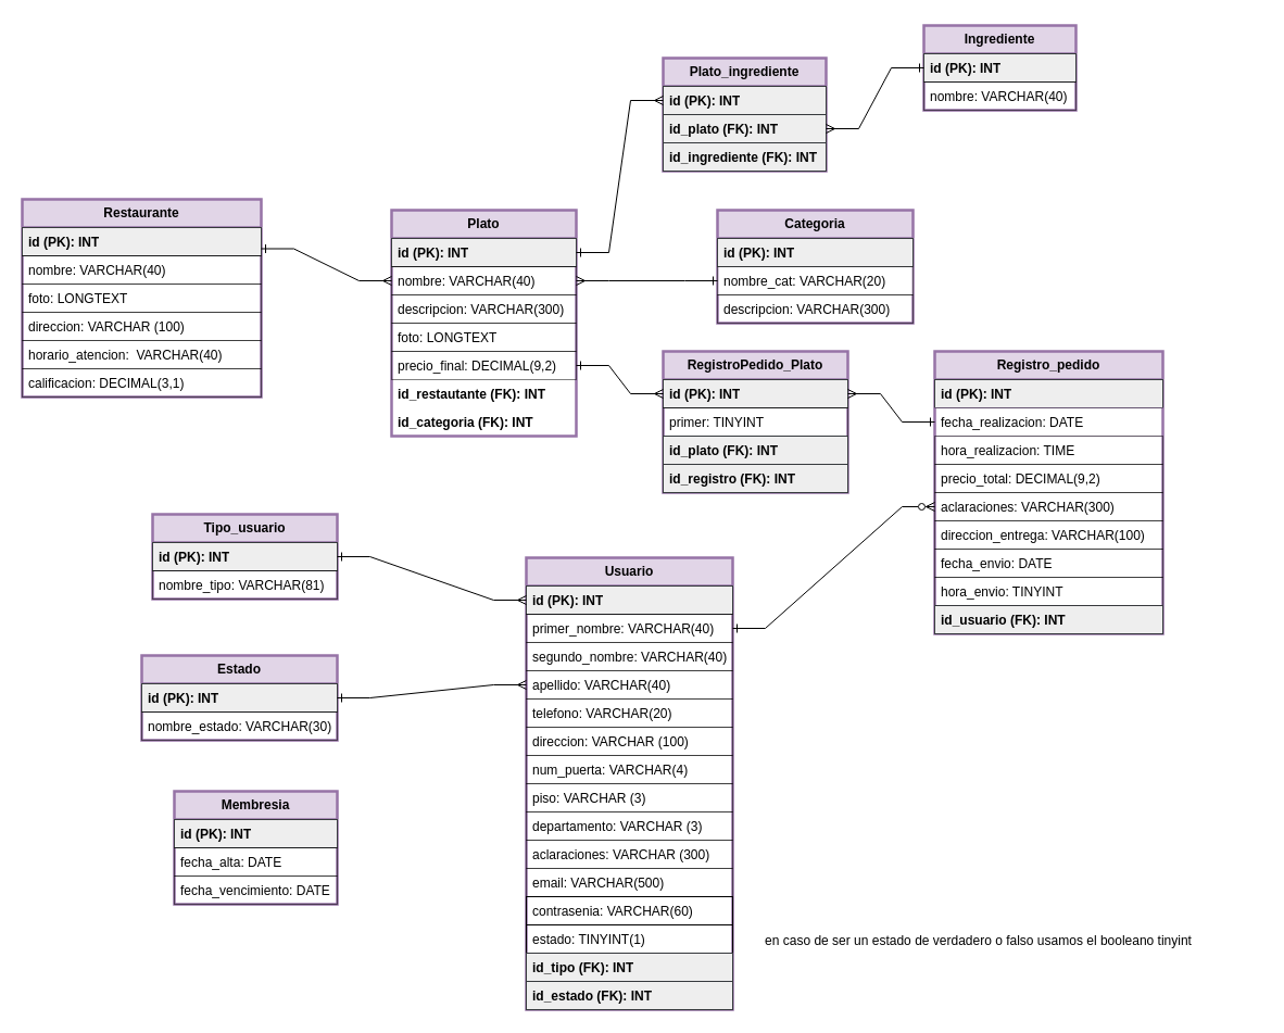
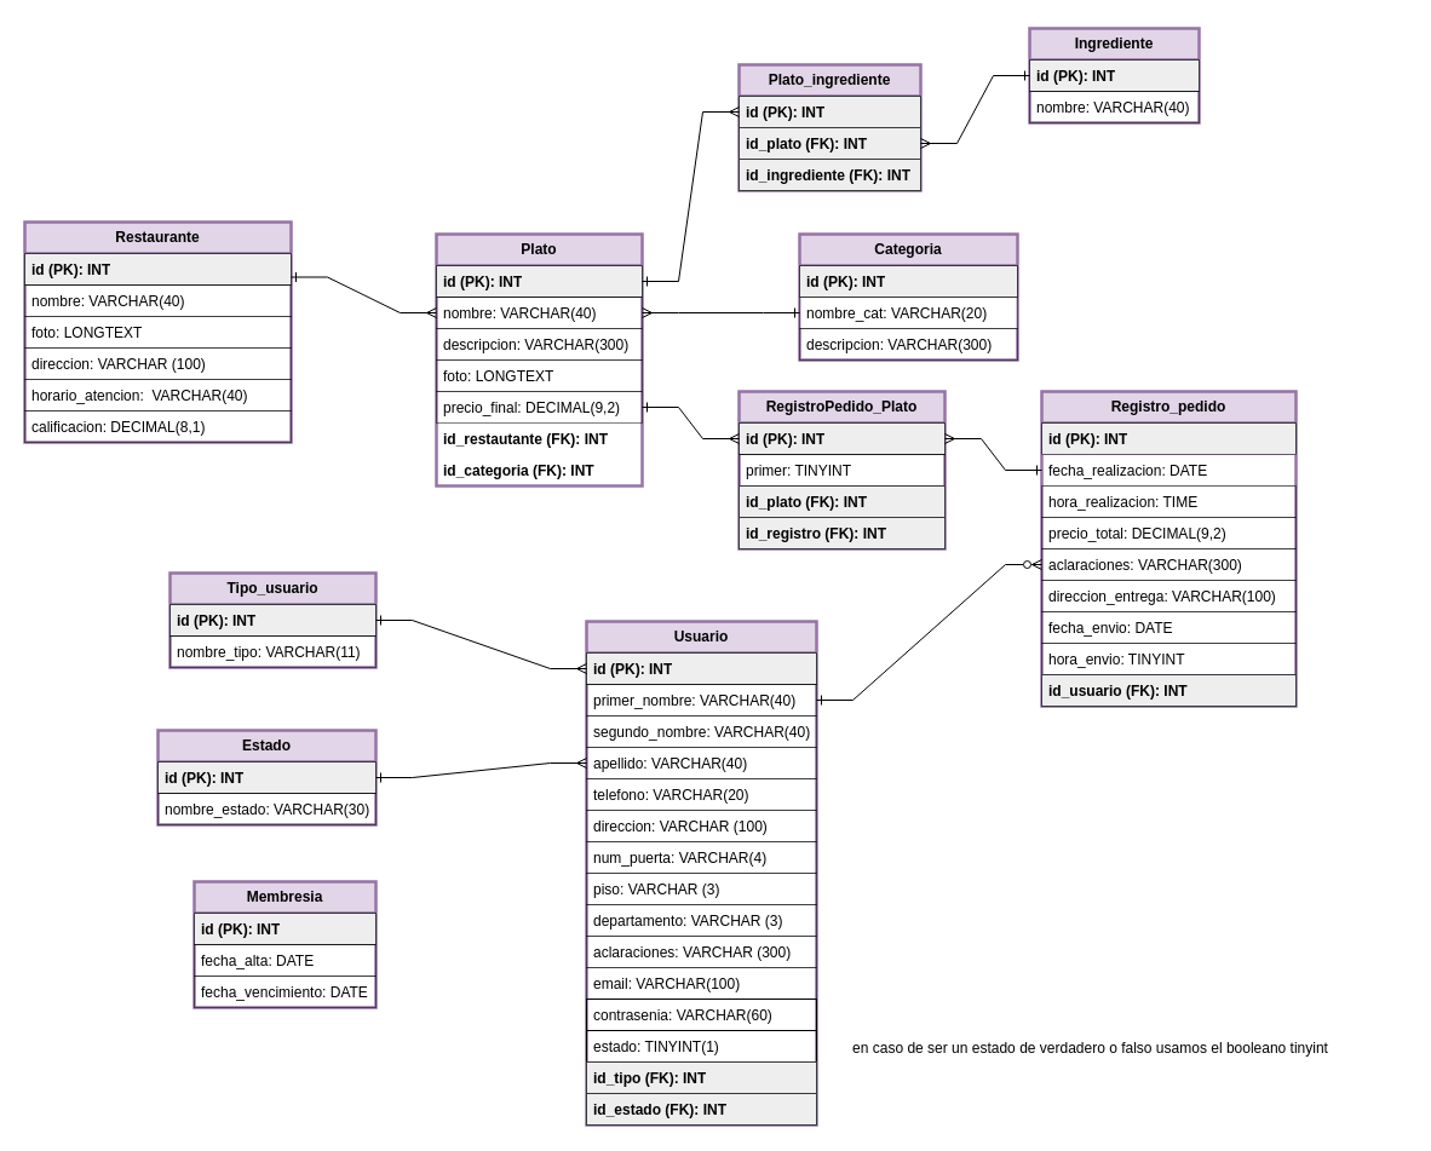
- <mxCell id="8" value="calificacion: DECIMAL(3,1)" style="text;strokeColor=default;fillColor=none;align=left;verticalAlign=top;spacingLeft=4;spacingRight=4;overflow=hidden;rotatable=0;points=[[0,0.5],[1,0.5]];portConstraint=eastwest;whiteSpace=wrap;html=1;opacity=50;" parent="2" vertex="1"><mxGeometry y="156" width="220" height="26" as="geometry" /></mxCell>
+ <mxCell id="8" value="calificacion: DECIMAL(8,1)" style="text;strokeColor=default;fillColor=none;align=left;verticalAlign=top;spacingLeft=4;spacingRight=4;overflow=hidden;rotatable=0;points=[[0,0.5],[1,0.5]];portConstraint=eastwest;whiteSpace=wrap;html=1;opacity=50;" parent="2" vertex="1"><mxGeometry y="156" width="220" height="26" as="geometry" /></mxCell>
- <mxCell id="67" value="nombre_tipo: VARCHAR(81)" style="text;strokeColor=default;fillColor=none;align=left;verticalAlign=top;spacingLeft=4;spacingRight=4;overflow=hidden;rotatable=0;points=[[0,0.5],[1,0.5]];portConstraint=eastwest;whiteSpace=wrap;html=1;opacity=50;" parent="65" vertex="1"><mxGeometry y="52" width="170" height="26" as="geometry" /></mxCell>
+ <mxCell id="67" value="nombre_tipo: VARCHAR(11)" style="text;strokeColor=default;fillColor=none;align=left;verticalAlign=top;spacingLeft=4;spacingRight=4;overflow=hidden;rotatable=0;points=[[0,0.5],[1,0.5]];portConstraint=eastwest;whiteSpace=wrap;html=1;opacity=50;" parent="65" vertex="1"><mxGeometry y="52" width="170" height="26" as="geometry" /></mxCell>
- <mxCell id="60" value="email: VARCHAR(500)" style="text;strokeColor=default;fillColor=none;align=left;verticalAlign=top;spacingLeft=4;spacingRight=4;overflow=hidden;rotatable=0;points=[[0,0.5],[1,0.5]];portConstraint=eastwest;whiteSpace=wrap;html=1;opacity=50;" parent="49" vertex="1"><mxGeometry y="286" width="190" height="26" as="geometry" /></mxCell>
+ <mxCell id="60" value="email: VARCHAR(100)" style="text;strokeColor=default;fillColor=none;align=left;verticalAlign=top;spacingLeft=4;spacingRight=4;overflow=hidden;rotatable=0;points=[[0,0.5],[1,0.5]];portConstraint=eastwest;whiteSpace=wrap;html=1;opacity=50;" parent="49" vertex="1"><mxGeometry y="286" width="190" height="26" as="geometry" /></mxCell>
